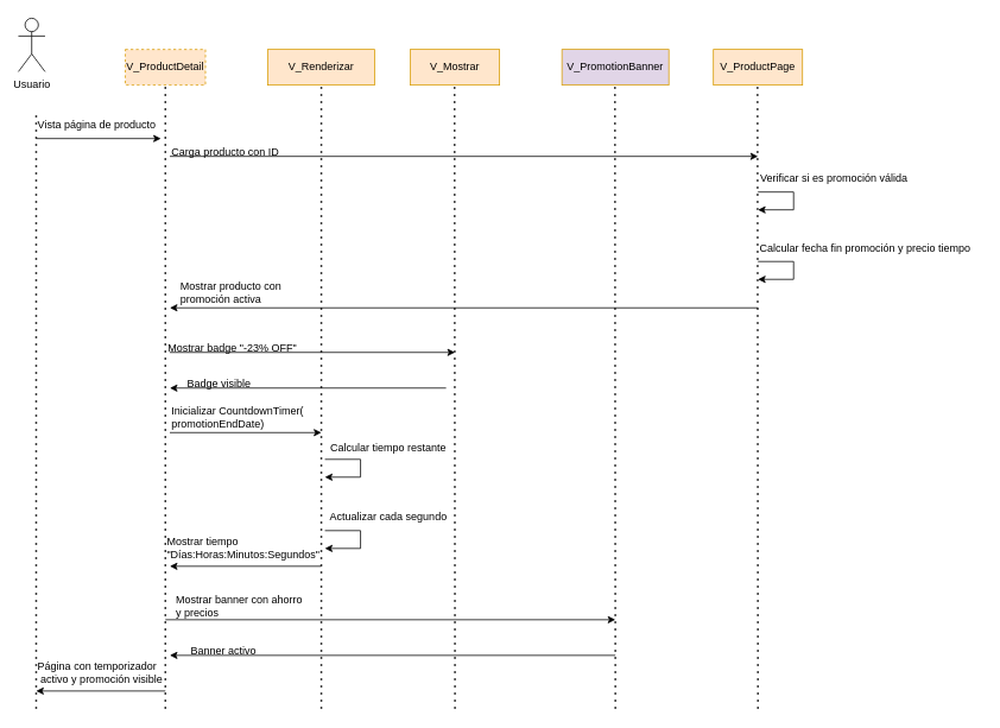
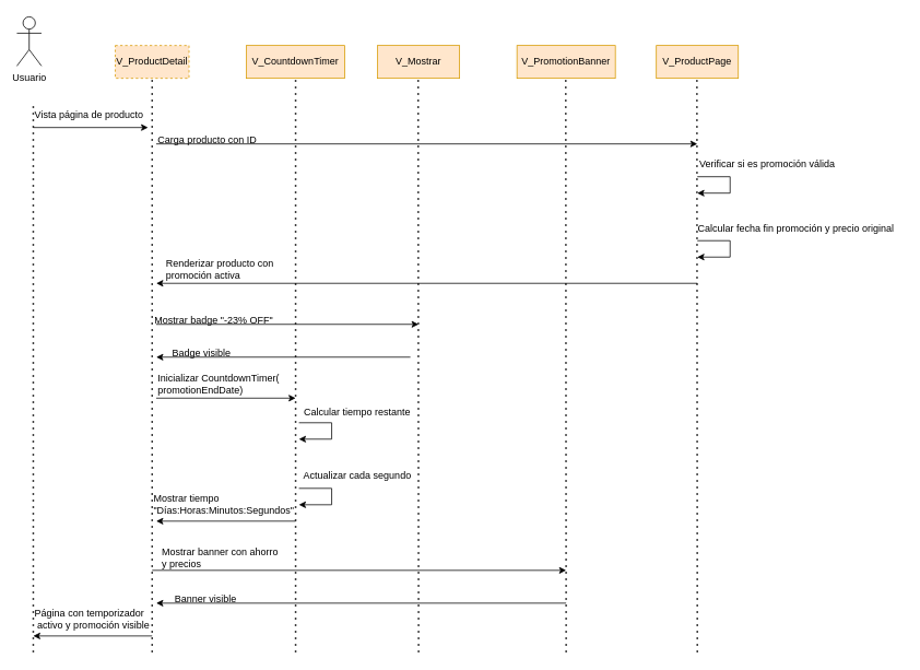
- <mxCell id="4" value="V_Renderizar" style="rounded=0;whiteSpace=wrap;html=1;fillColor=#ffe6cc;strokeColor=#d79b00;" vertex="1" parent="1"><mxGeometry x="300" y="55" width="120" height="40" as="geometry" /></mxCell>
+ <mxCell id="4" value="V_CountdownTimer" style="rounded=0;whiteSpace=wrap;html=1;fillColor=#ffe6cc;strokeColor=#d79b00;" vertex="1" parent="1"><mxGeometry x="300" y="55" width="120" height="40" as="geometry" /></mxCell>
- <mxCell id="14" value="V_PromotionBanner" style="rounded=0;whiteSpace=wrap;html=1;fillColor=#e1d5e7;strokeColor=#d79b00;" vertex="1" parent="1"><mxGeometry x="630" y="55" width="120" height="40" as="geometry" /></mxCell>
+ <mxCell id="14" value="V_PromotionBanner" style="rounded=0;whiteSpace=wrap;html=1;fillColor=#ffe6cc;strokeColor=#d79b00;" vertex="1" parent="1"><mxGeometry x="630" y="55" width="120" height="40" as="geometry" /></mxCell>
- <mxCell id="21" value="Calcular fecha fin promoción y precio tiempo" style="text;html=1;align=center;verticalAlign=middle;resizable=0;points=[];autosize=1;strokeColor=none;fillColor=none;" vertex="1" parent="1"><mxGeometry x="840" y="263" width="260" height="30" as="geometry" /></mxCell>
+ <mxCell id="21" value="Calcular fecha fin promoción y precio original" style="text;html=1;align=center;verticalAlign=middle;resizable=0;points=[];autosize=1;strokeColor=none;fillColor=none;" vertex="1" parent="1"><mxGeometry x="840" y="263" width="260" height="30" as="geometry" /></mxCell>
- <mxCell id="23" value="Mostrar producto con&amp;nbsp;&lt;div&gt;promoción activa&lt;/div&gt;" style="text;html=1;align=left;verticalAlign=middle;resizable=0;points=[];autosize=1;strokeColor=none;fillColor=none;" vertex="1" parent="1"><mxGeometry x="200" y="308" width="160" height="40" as="geometry" /></mxCell>
+ <mxCell id="23" value="Renderizar producto con&amp;nbsp;&lt;div&gt;promoción activa&lt;/div&gt;" style="text;html=1;align=left;verticalAlign=middle;resizable=0;points=[];autosize=1;strokeColor=none;fillColor=none;" vertex="1" parent="1"><mxGeometry x="200" y="308" width="160" height="40" as="geometry" /></mxCell>
- <mxCell id="39" value="Banner activo" style="text;html=1;align=center;verticalAlign=middle;resizable=0;points=[];autosize=1;strokeColor=none;fillColor=none;" vertex="1" parent="1"><mxGeometry x="200" y="715" width="100" height="30" as="geometry" /></mxCell>
+ <mxCell id="39" value="Banner visible" style="text;html=1;align=center;verticalAlign=middle;resizable=0;points=[];autosize=1;strokeColor=none;fillColor=none;" vertex="1" parent="1"><mxGeometry x="200" y="715" width="100" height="30" as="geometry" /></mxCell>
